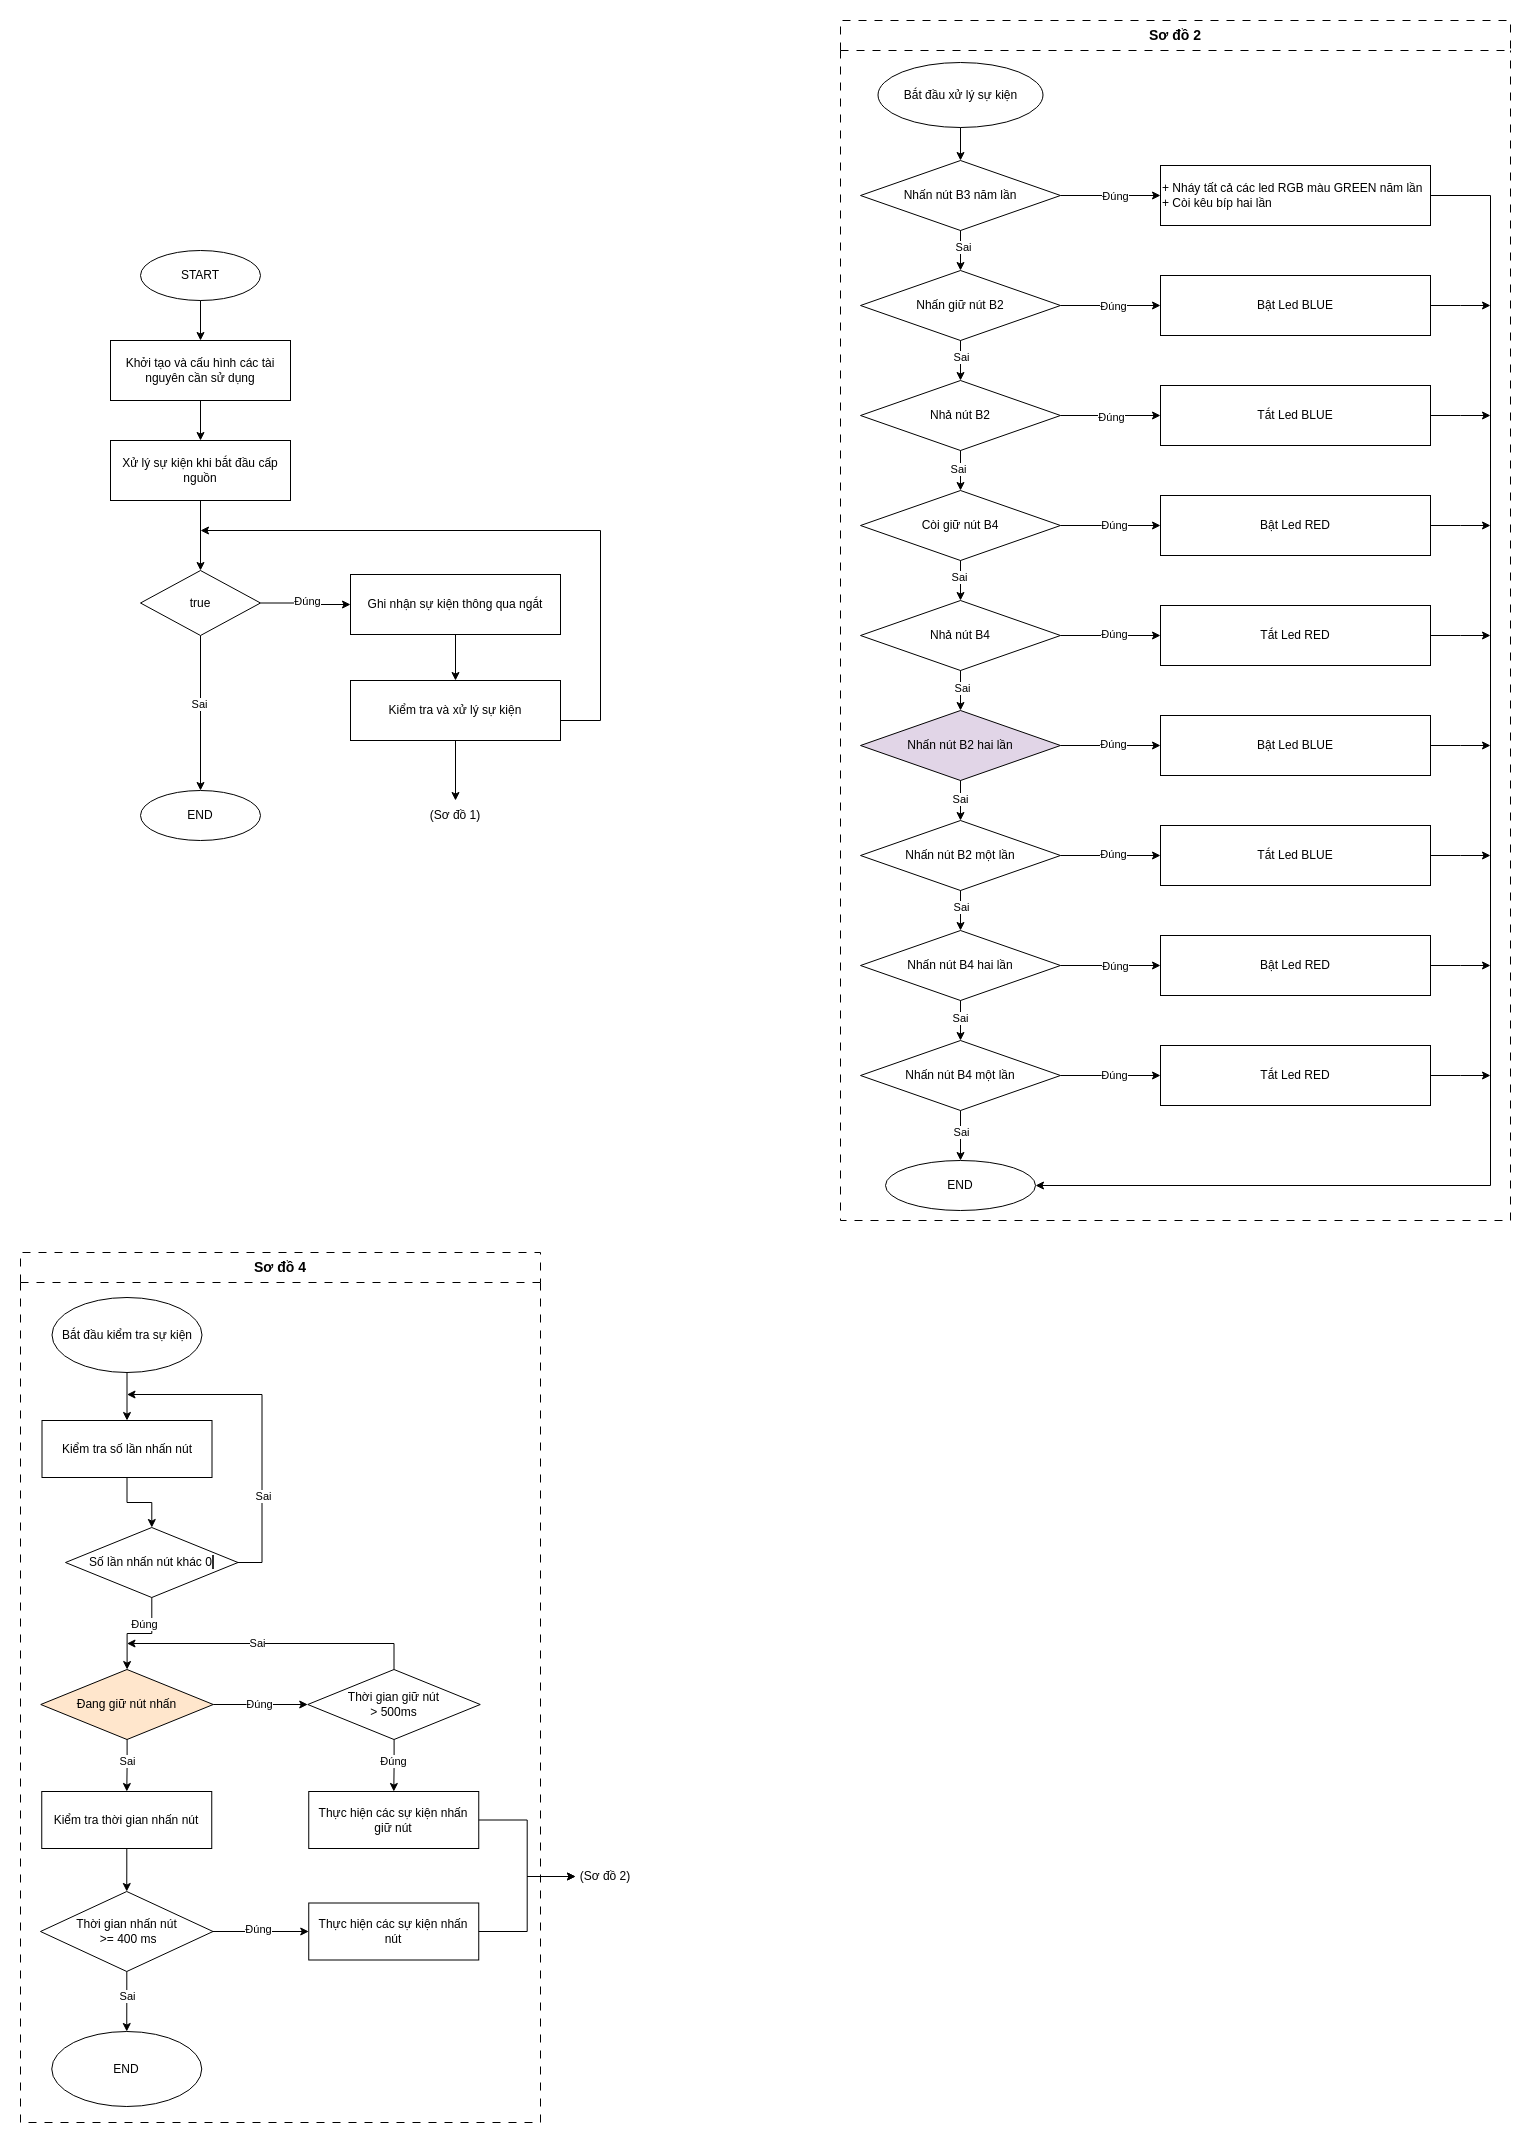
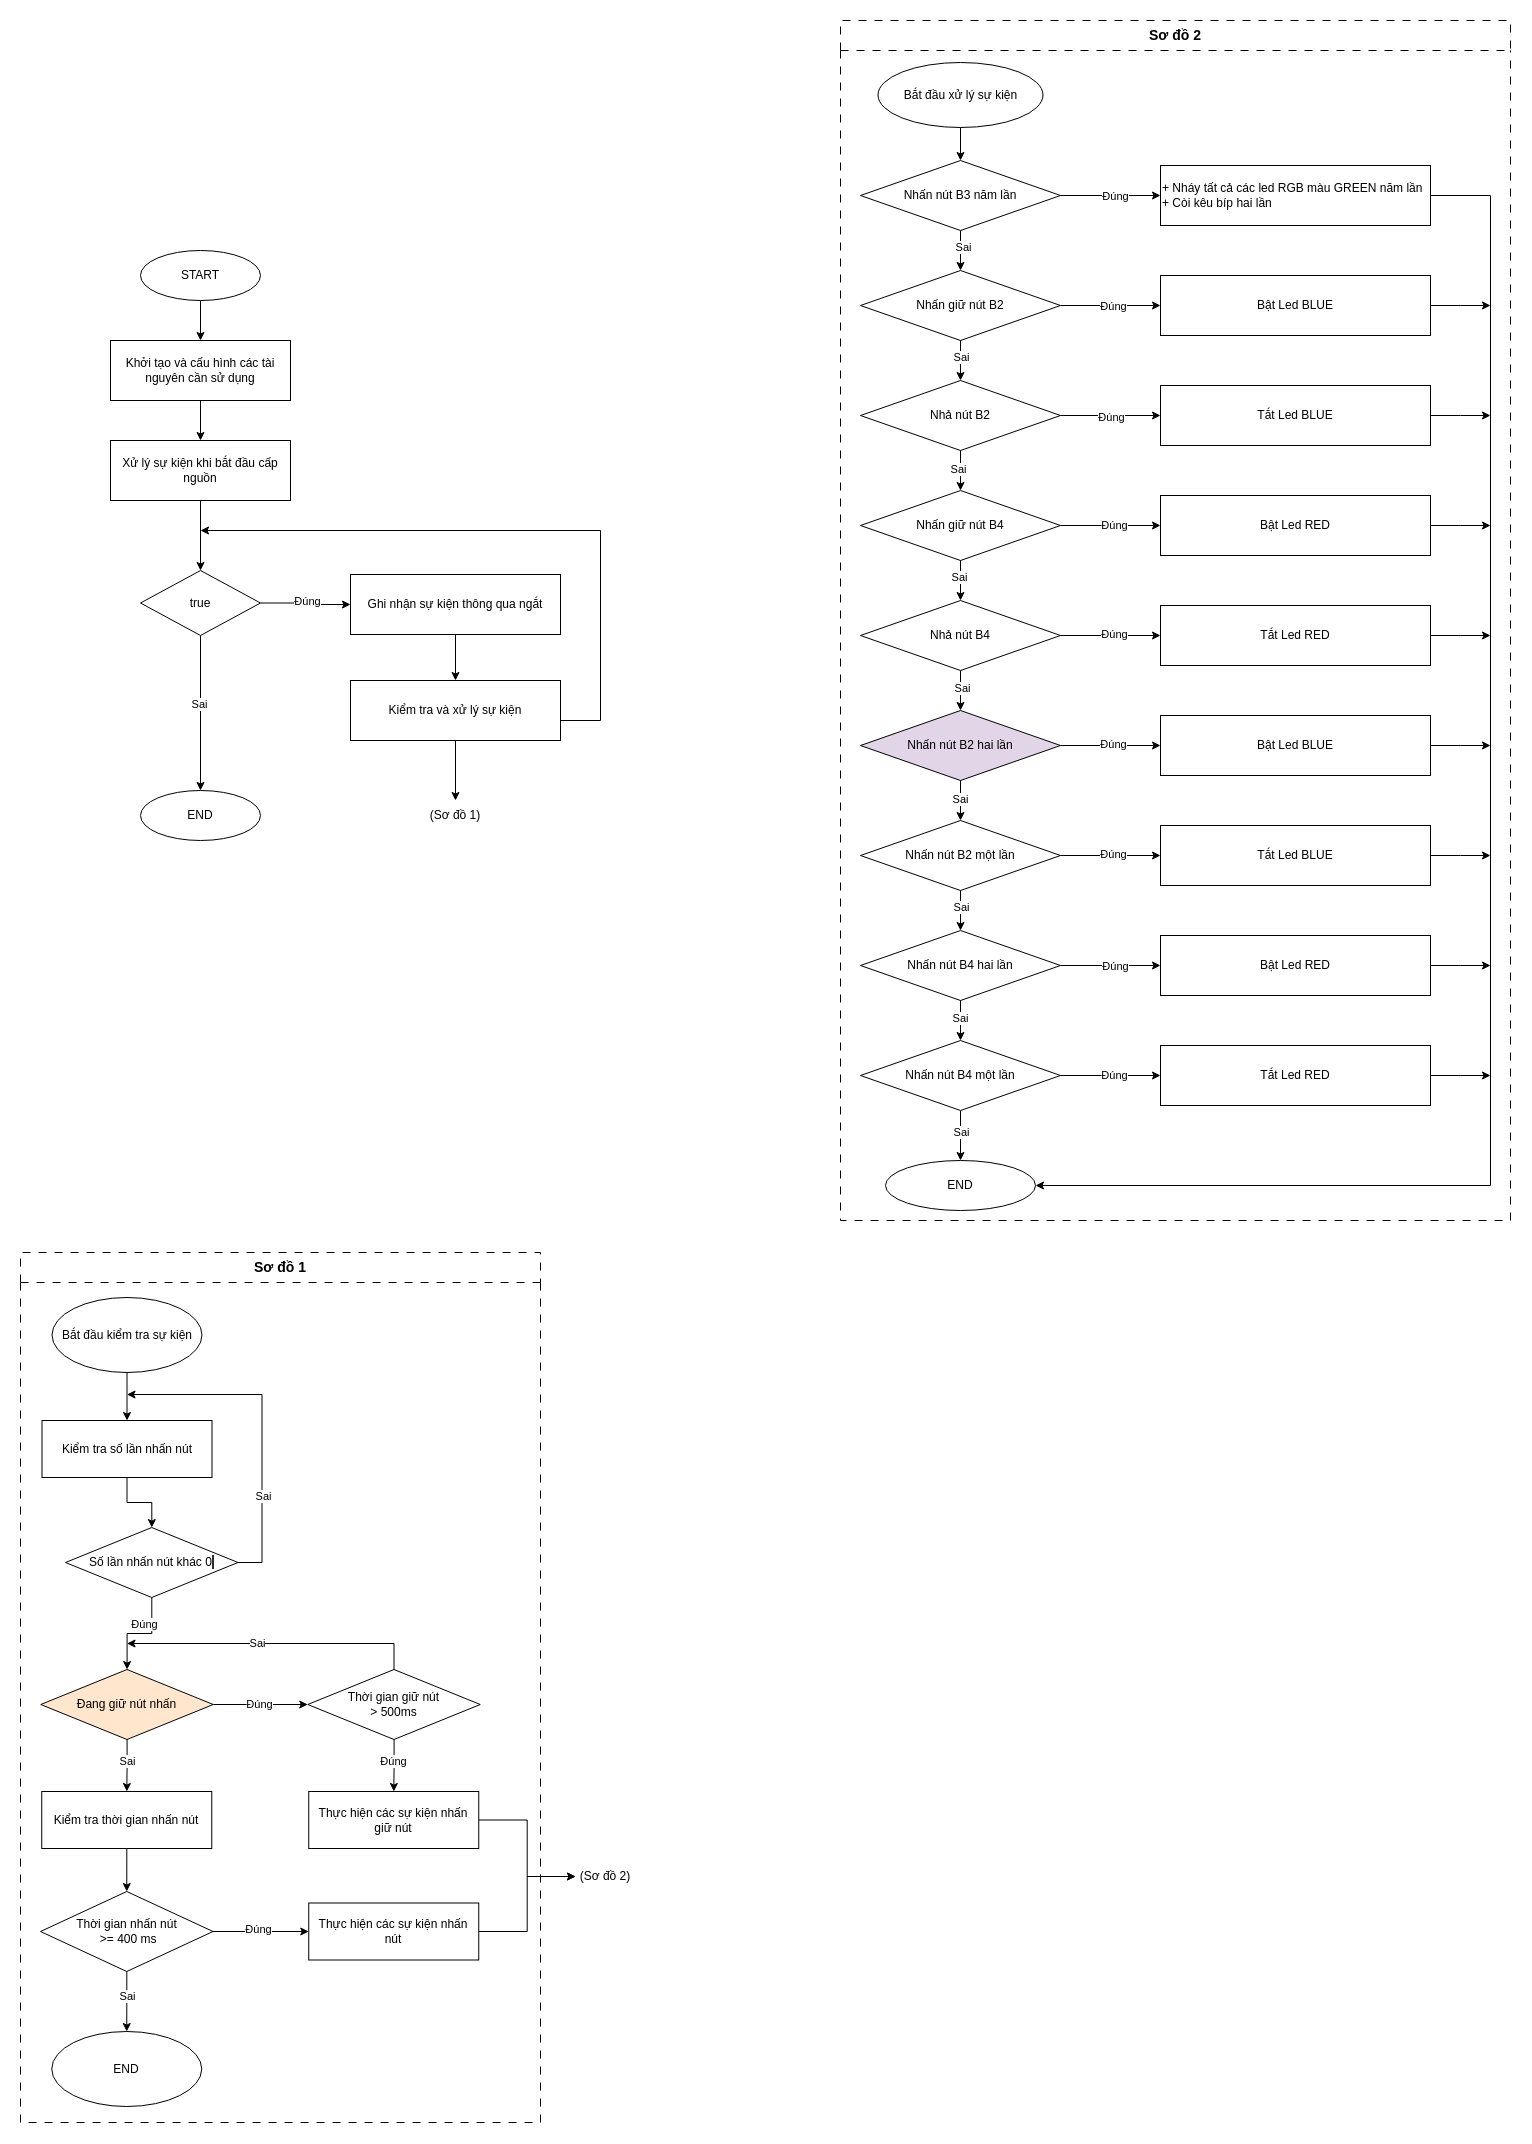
- <mxCell id="95" value="Còi giữ nút B4" style="rhombus;whiteSpace=wrap;html=1;" parent="58" vertex="1"><mxGeometry y="438" width="200" height="70" as="geometry" /></mxCell>
+ <mxCell id="95" value="Nhấn giữ nút B4" style="rhombus;whiteSpace=wrap;html=1;" parent="58" vertex="1"><mxGeometry y="438" width="200" height="70" as="geometry" /></mxCell>
- <mxCell id="56" value="&lt;font style=&quot;font-size: 14px;&quot;&gt;Sơ đồ 4&lt;/font&gt;" style="swimlane;whiteSpace=wrap;html=1;startSize=30;dashed=1;dashPattern=8 8;" vertex="1" parent="22"><mxGeometry width="520" height="870" as="geometry" /></mxCell>
+ <mxCell id="56" value="&lt;font style=&quot;font-size: 14px;&quot;&gt;Sơ đồ 1&lt;/font&gt;" style="swimlane;whiteSpace=wrap;html=1;startSize=30;dashed=1;dashPattern=8 8;" vertex="1" parent="22"><mxGeometry width="520" height="870" as="geometry" /></mxCell>
